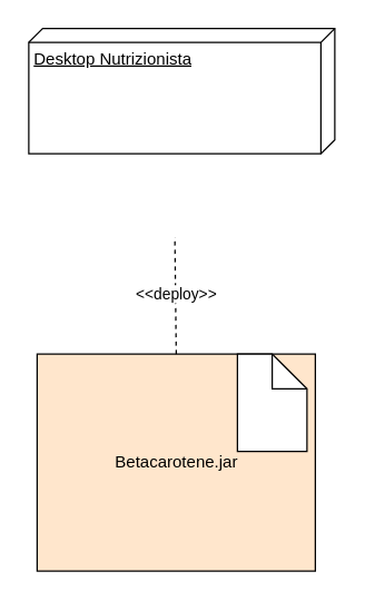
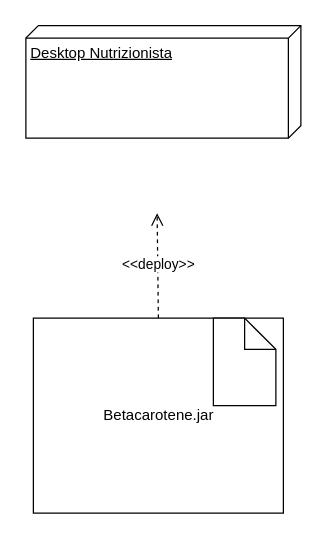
- <mxCell id="4" value="&amp;lt;&amp;lt;deploy&amp;gt;&amp;gt;" style="html=1;verticalAlign=bottom;endArrow=none;dashed=1;endSize=8;rounded=0;entryX=0;entryY=0;entryDx=150;entryDy=115;entryPerimeter=0;exitX=0.5;exitY=0;exitDx=0;exitDy=0;" edge="1" parent="1" source="3" target="2"><mxGeometry x="-0.191" relative="1" as="geometry"><mxPoint x="130" y="250" as="sourcePoint" /><mxPoint x="170" y="200" as="targetPoint" /><mxPoint as="offset" /></mxGeometry></mxCell>
+ <mxCell id="4" value="&amp;lt;&amp;lt;deploy&amp;gt;&amp;gt;" style="html=1;verticalAlign=bottom;endArrow=open;dashed=1;endSize=8;rounded=0;entryX=0;entryY=0;entryDx=150;entryDy=115;entryPerimeter=0;exitX=0.5;exitY=0;exitDx=0;exitDy=0;" edge="1" parent="1" source="3" target="2"><mxGeometry x="-0.191" relative="1" as="geometry"><mxPoint x="130" y="250" as="sourcePoint" /><mxPoint x="170" y="200" as="targetPoint" /><mxPoint as="offset" /></mxGeometry></mxCell>
- <mxCell id="3" value="Betacarotene.jar&lt;br&gt;" style="html=1;fillColor=#ffe6cc;" vertex="1" parent="1"><mxGeometry x="26" y="254" width="200" height="156" as="geometry" /></mxCell>
+ <mxCell id="3" value="Betacarotene.jar&lt;br&gt;" style="html=1;" vertex="1" parent="1"><mxGeometry x="26" y="254" width="200" height="156" as="geometry" /></mxCell>
